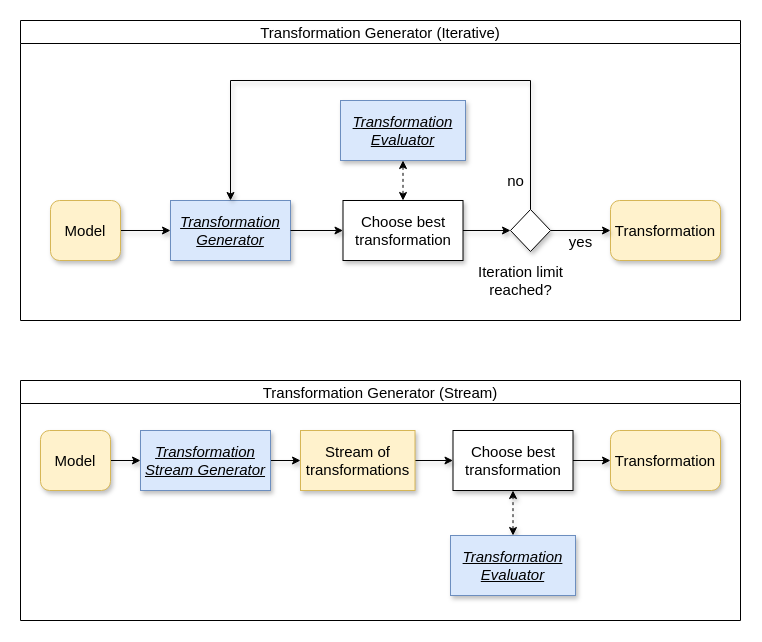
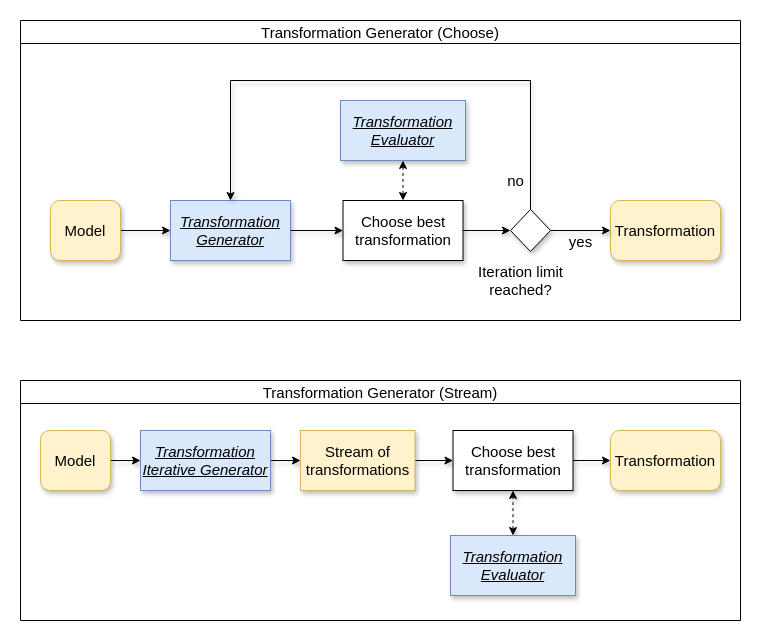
- <mxCell id="2" value="Transformation Generator (Iterative)" style="swimlane;sketch=0;fontSize=15;fontStyle=0;movable=1;" parent="1" vertex="1"><mxGeometry x="20" y="20" width="720" height="300" as="geometry" /></mxCell>
+ <mxCell id="2" value="Transformation Generator (Choose)" style="swimlane;sketch=0;fontSize=15;fontStyle=0;movable=1;" parent="1" vertex="1"><mxGeometry x="20" y="20" width="720" height="300" as="geometry" /></mxCell>
- <mxCell id="22" value="&lt;u style=&quot;font-size: 15px&quot;&gt;&lt;i style=&quot;font-size: 15px&quot;&gt;Transformation Stream Generator&lt;/i&gt;&lt;/u&gt;" style="rounded=0;whiteSpace=wrap;html=1;sketch=0;fontSize=15;shadow=1;fillColor=#dae8fc;strokeColor=#6c8ebf;" parent="18" vertex="1"><mxGeometry x="120" y="50" width="130" height="60" as="geometry" /></mxCell>
+ <mxCell id="22" value="&lt;u style=&quot;font-size: 15px&quot;&gt;&lt;i style=&quot;font-size: 15px&quot;&gt;Transformation Iterative Generator&lt;/i&gt;&lt;/u&gt;" style="rounded=0;whiteSpace=wrap;html=1;sketch=0;fontSize=15;shadow=1;fillColor=#dae8fc;strokeColor=#6c8ebf;" parent="18" vertex="1"><mxGeometry x="120" y="50" width="130" height="60" as="geometry" /></mxCell>
